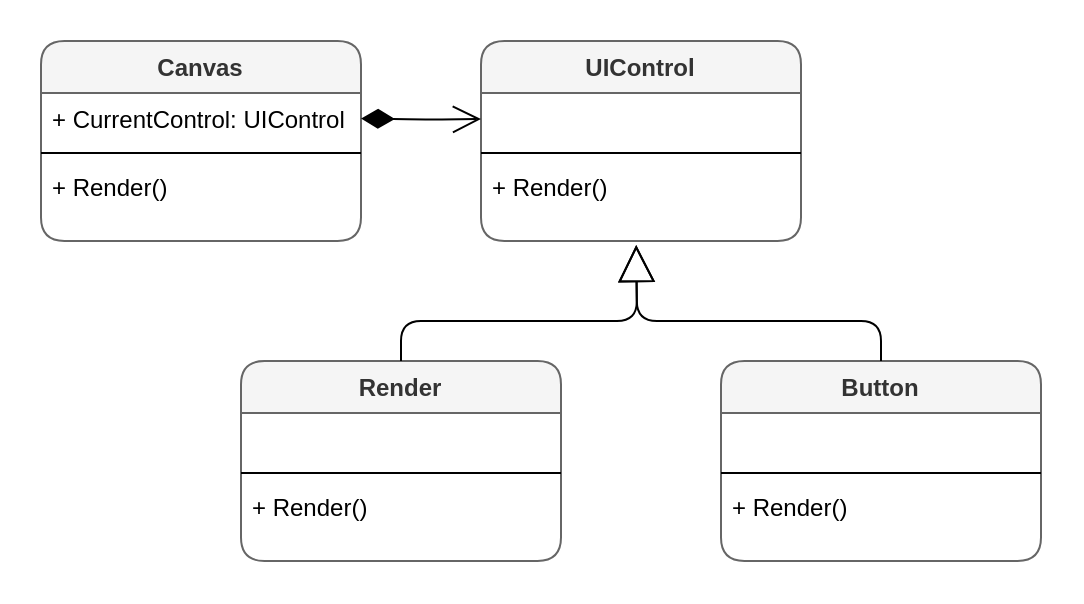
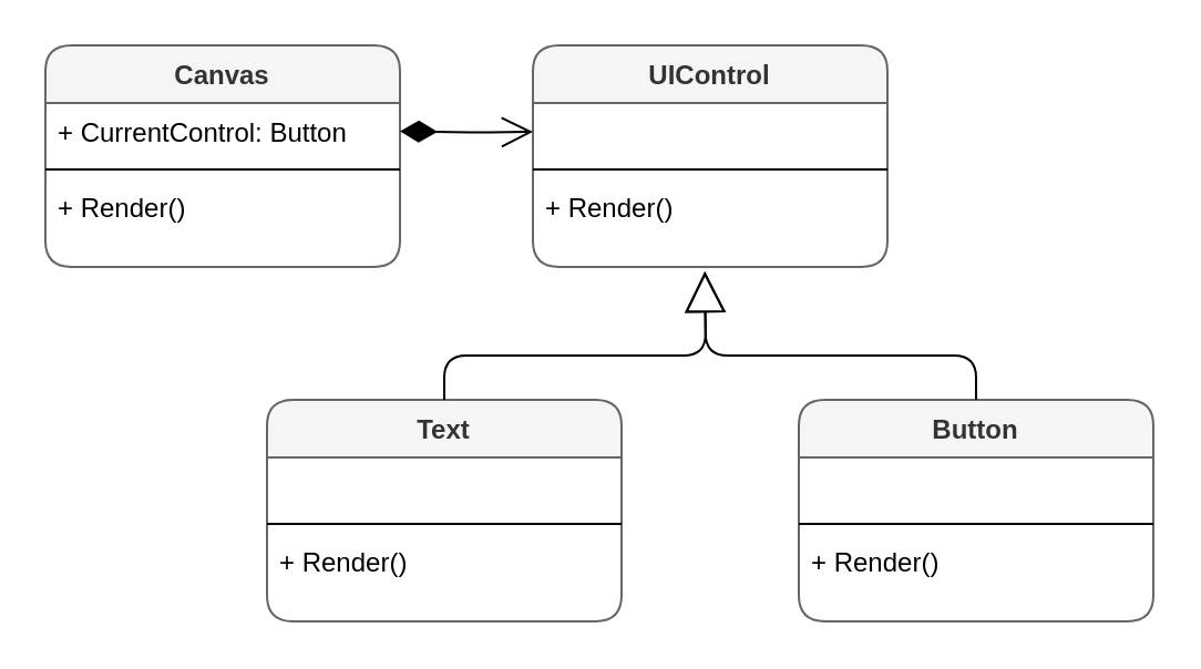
- <mxCell id="3" value="+ CurrentControl: UIControl" style="text;strokeColor=none;fillColor=none;align=left;verticalAlign=top;spacingLeft=4;spacingRight=4;overflow=hidden;rotatable=0;points=[[0,0.5],[1,0.5]];portConstraint=eastwest;" vertex="1" parent="2"><mxGeometry y="26" width="160" height="26" as="geometry" /></mxCell>
+ <mxCell id="3" value="+ CurrentControl: Button" style="text;strokeColor=none;fillColor=none;align=left;verticalAlign=top;spacingLeft=4;spacingRight=4;overflow=hidden;rotatable=0;points=[[0,0.5],[1,0.5]];portConstraint=eastwest;" vertex="1" parent="2"><mxGeometry y="26" width="160" height="26" as="geometry" /></mxCell>
- <mxCell id="11" value="Render" style="swimlane;fontStyle=1;align=center;verticalAlign=top;childLayout=stackLayout;horizontal=1;startSize=26;horizontalStack=0;resizeParent=1;resizeParentMax=0;resizeLast=0;collapsible=1;marginBottom=0;resizeHeight=1;rounded=1;shadow=0;sketch=0;noLabel=0;portConstraintRotation=0;expand=1;resizable=1;treeFolding=0;pointerEvents=1;deletable=1;autosize=0;container=0;swimlaneFillColor=none;fillColor=#f5f5f5;strokeColor=#666666;fontColor=#333333;" vertex="1" parent="1"><mxGeometry x="120" y="180" width="160" height="100" as="geometry"><mxRectangle x="40" y="40" width="70" height="26" as="alternateBounds" /></mxGeometry></mxCell>
+ <mxCell id="11" value="Text" style="swimlane;fontStyle=1;align=center;verticalAlign=top;childLayout=stackLayout;horizontal=1;startSize=26;horizontalStack=0;resizeParent=1;resizeParentMax=0;resizeLast=0;collapsible=1;marginBottom=0;resizeHeight=1;rounded=1;shadow=0;sketch=0;noLabel=0;portConstraintRotation=0;expand=1;resizable=1;treeFolding=0;pointerEvents=1;deletable=1;autosize=0;container=0;swimlaneFillColor=none;fillColor=#f5f5f5;strokeColor=#666666;fontColor=#333333;" vertex="1" parent="1"><mxGeometry x="120" y="180" width="160" height="100" as="geometry"><mxRectangle x="40" y="40" width="70" height="26" as="alternateBounds" /></mxGeometry></mxCell>
